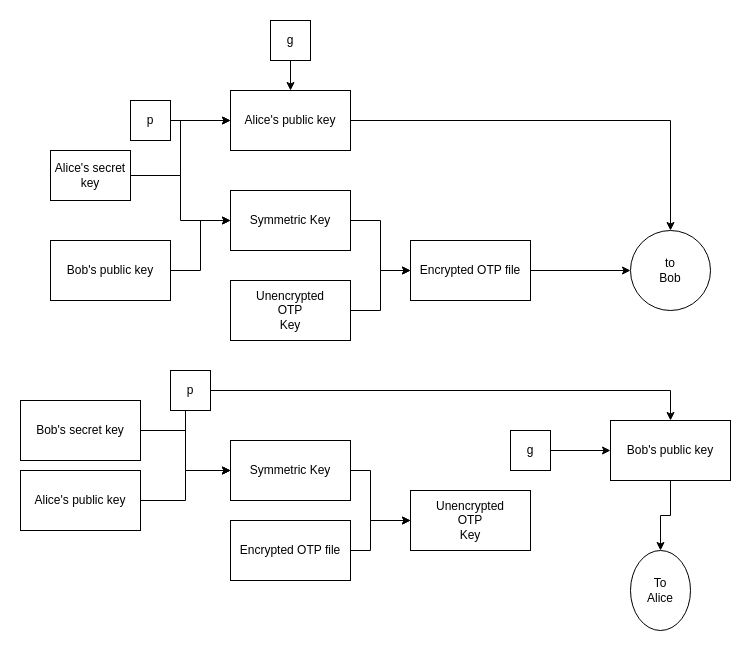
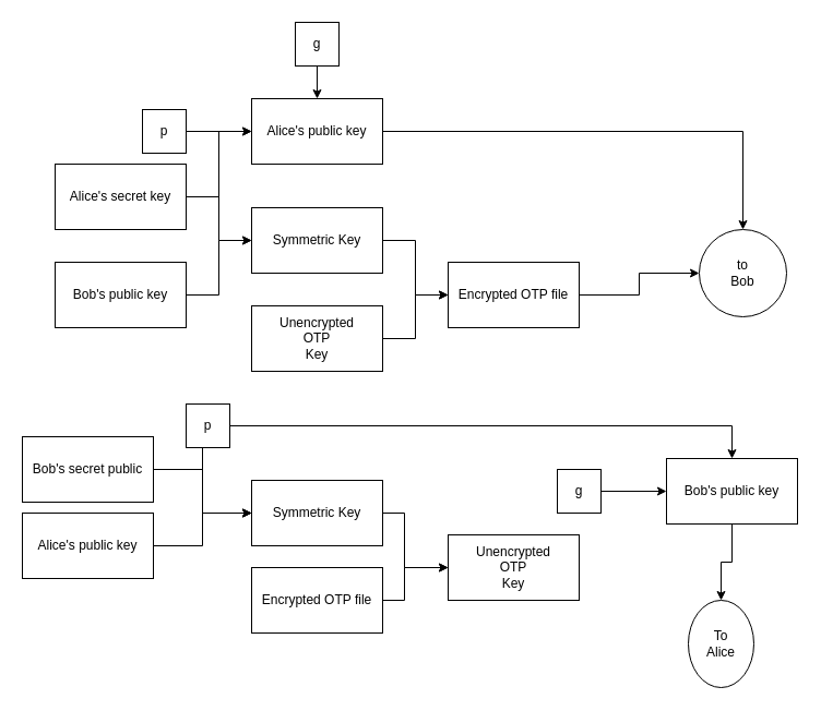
- <mxCell id="16" value="Alice's secret key" style="rounded=0;whiteSpace=wrap;html=1;" vertex="1" parent="1"><mxGeometry x="50" y="150" width="80" height="50" as="geometry" /></mxCell>
+ <mxCell id="16" value="Alice's secret key" style="rounded=0;whiteSpace=wrap;html=1;" vertex="1" parent="1"><mxGeometry x="50" y="150" width="120" height="60" as="geometry" /></mxCell>
- <mxCell id="9" value="to&lt;br&gt;Bob" style="ellipse;whiteSpace=wrap;html=1;aspect=fixed;" vertex="1" parent="1"><mxGeometry x="630" y="230" width="80" height="80" as="geometry" /></mxCell>
+ <mxCell id="9" value="to&lt;br&gt;Bob" style="ellipse;whiteSpace=wrap;html=1;aspect=fixed;" vertex="1" parent="1"><mxGeometry x="640" y="210" width="80" height="80" as="geometry" /></mxCell>
- <mxCell id="18" value="Bob's secret key" style="rounded=0;whiteSpace=wrap;html=1;" vertex="1" parent="1"><mxGeometry x="20" y="400" width="120" height="60" as="geometry" /></mxCell>
+ <mxCell id="18" value="Bob's secret public" style="rounded=0;whiteSpace=wrap;html=1;" vertex="1" parent="1"><mxGeometry x="20" y="400" width="120" height="60" as="geometry" /></mxCell>
